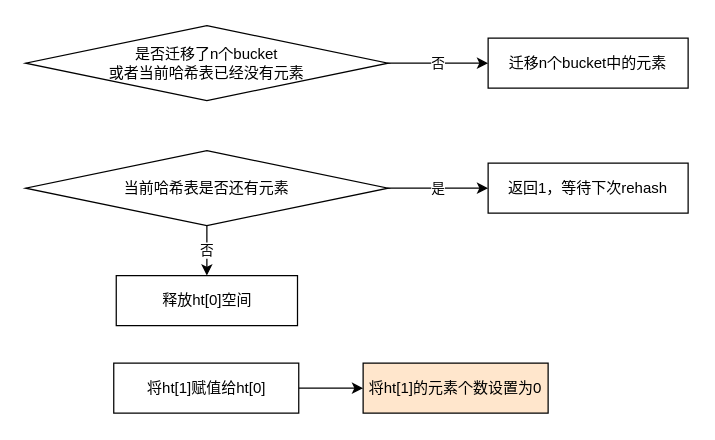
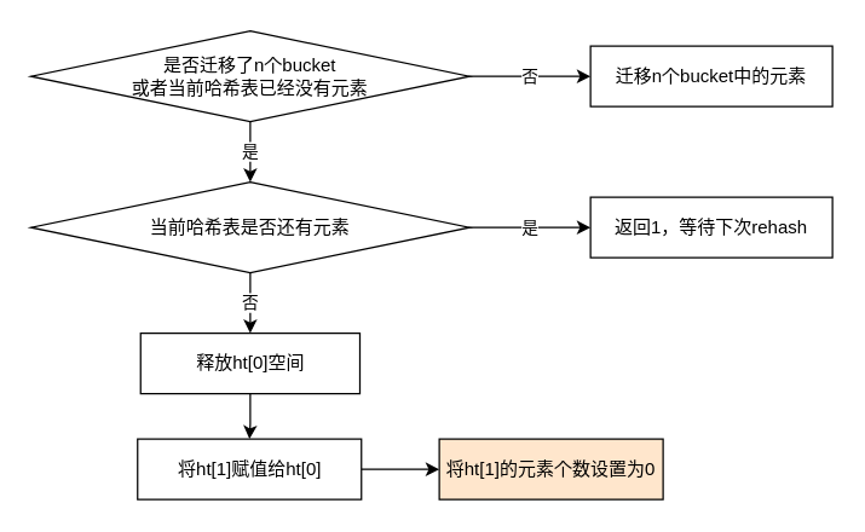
+ <mxCell id="3" value="是" style="edgeStyle=orthogonalEdgeStyle;rounded=0;orthogonalLoop=1;jettySize=auto;html=1;exitX=0.5;exitY=1;exitDx=0;exitDy=0;entryX=0.5;entryY=0;entryDx=0;entryDy=0;" parent="1" source="4" target="8" edge="1"><mxGeometry relative="1" as="geometry" /></mxCell>
+ <mxCell id="10" style="edgeStyle=orthogonalEdgeStyle;rounded=0;orthogonalLoop=1;jettySize=auto;html=1;exitX=0.5;exitY=1;exitDx=0;exitDy=0;" parent="1" source="11" target="13" edge="1"><mxGeometry relative="1" as="geometry" /></mxCell>
